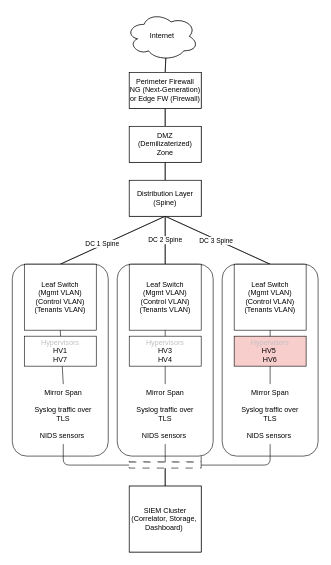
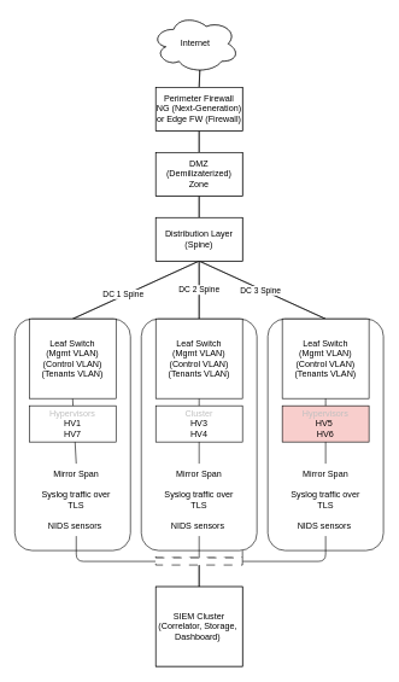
- <mxCell id="48" value="&lt;div&gt;&lt;span style=&quot;color: rgb(192, 192, 192);&quot;&gt;Hypervisors&lt;/span&gt;&lt;/div&gt;HV3&lt;div&gt;HV4&lt;/div&gt;" style="rounded=0;whiteSpace=wrap;html=1;" vertex="1" parent="1"><mxGeometry x="215" y="560" width="120" height="50" as="geometry" /></mxCell>
+ <mxCell id="48" value="&lt;div&gt;&lt;span style=&quot;color: rgb(192, 192, 192);&quot;&gt;Cluster&lt;/span&gt;&lt;/div&gt;HV3&lt;div&gt;HV4&lt;/div&gt;" style="rounded=0;whiteSpace=wrap;html=1;" vertex="1" parent="1"><mxGeometry x="215" y="560" width="120" height="50" as="geometry" /></mxCell>
